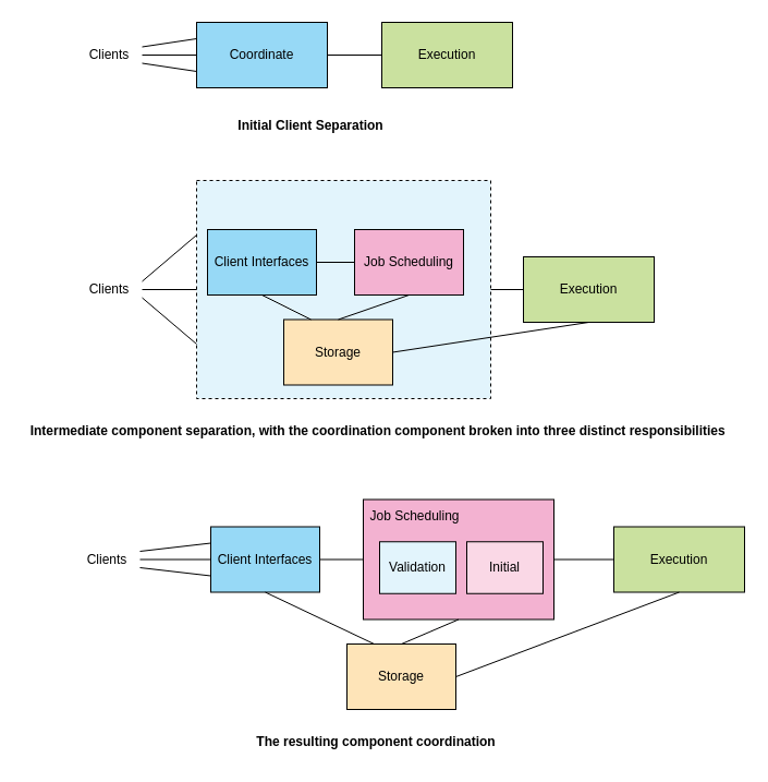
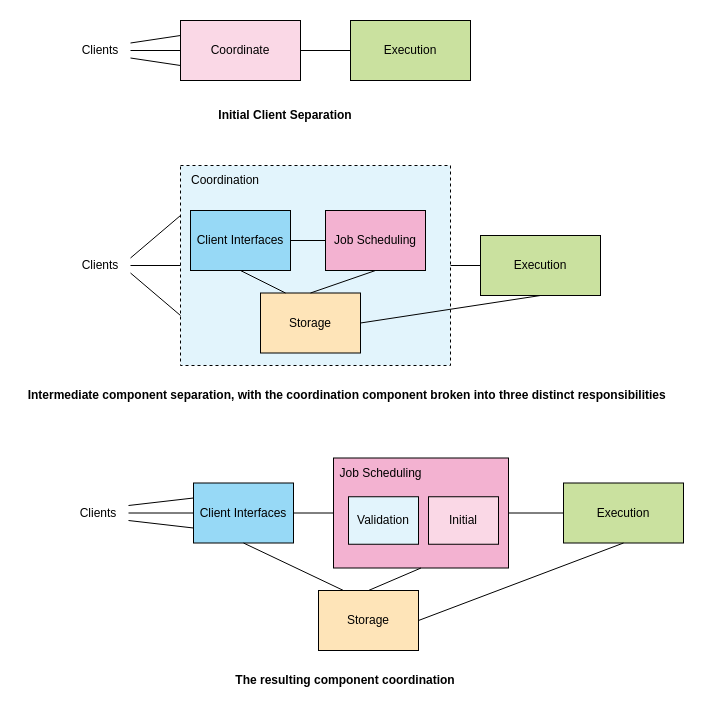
- <mxCell id="5" value="Coordinate" style="rounded=0;whiteSpace=wrap;html=1;fillColor=#97d9f6;" vertex="1" parent="4"><mxGeometry x="110" width="120" height="60" as="geometry" /></mxCell>
+ <mxCell id="5" value="Coordinate" style="rounded=0;whiteSpace=wrap;html=1;fillColor=#fad8e6;" vertex="1" parent="4"><mxGeometry x="110" width="120" height="60" as="geometry" /></mxCell>
+ <mxCell id="22" value="Coordination" style="text;html=1;strokeColor=none;fillColor=none;align=center;verticalAlign=middle;whiteSpace=wrap;rounded=0;dashed=1;" vertex="1" parent="14"><mxGeometry x="110" y="-70" width="90" height="30" as="geometry" /></mxCell>
